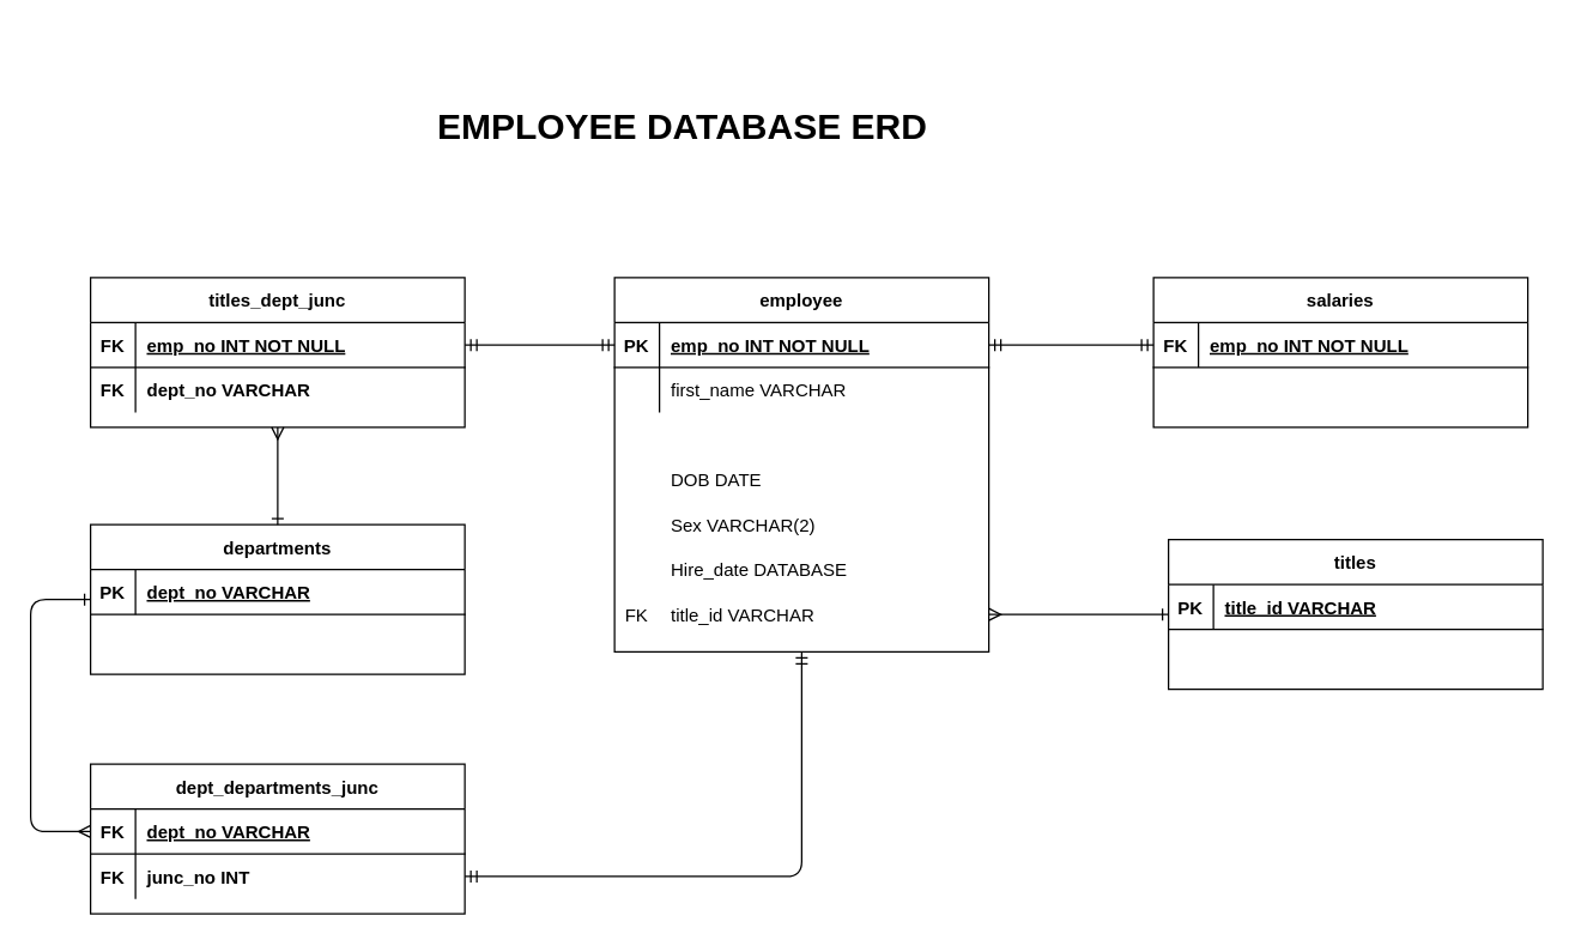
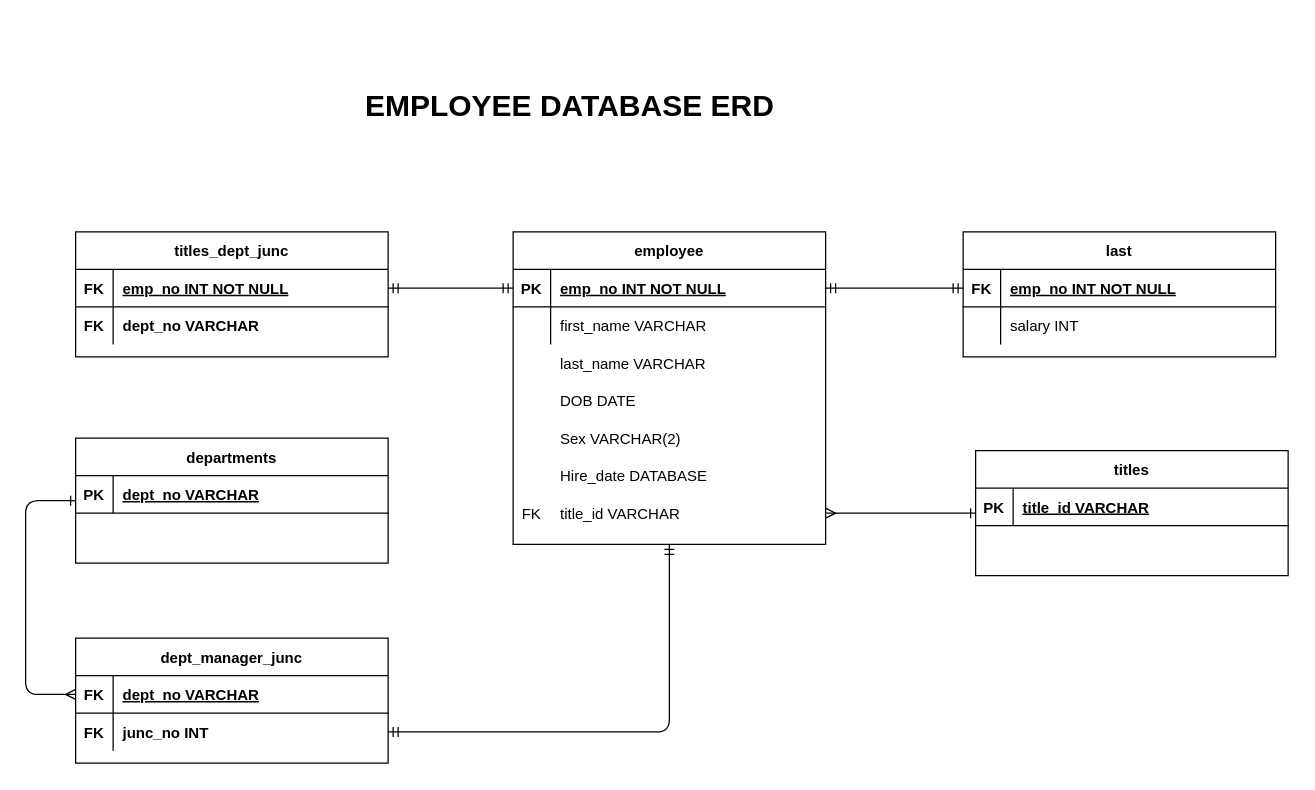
- <mxCell id="8" value="salaries" style="shape=table;startSize=30;container=1;collapsible=1;childLayout=tableLayout;fixedRows=1;rowLines=0;fontStyle=1;align=center;resizeLast=1;" parent="1" vertex="1"><mxGeometry x="770" y="185" width="250" height="100" as="geometry" /></mxCell>
+ <mxCell id="8" value="last" style="shape=table;startSize=30;container=1;collapsible=1;childLayout=tableLayout;fixedRows=1;rowLines=0;fontStyle=1;align=center;resizeLast=1;" parent="1" vertex="1"><mxGeometry x="770" y="185" width="250" height="100" as="geometry" /></mxCell>
+ <mxCell id="14" value="salary INT" style="shape=partialRectangle;overflow=hidden;connectable=0;fillColor=none;top=0;left=0;bottom=0;right=0;align=left;spacingLeft=6;" parent="12" vertex="1"><mxGeometry x="30" width="220" height="30" as="geometry" /></mxCell>
+ <mxCell id="23" value="last_name VARCHAR" style="shape=partialRectangle;overflow=hidden;connectable=0;fillColor=none;top=0;left=0;bottom=0;right=0;align=left;spacingLeft=6;" parent="15" vertex="1"><mxGeometry x="30" y="90" width="220" height="30" as="geometry" /></mxCell>
- <mxCell id="55" value="" style="fontSize=12;html=1;endArrow=ERone;startArrow=ERmany;entryX=0.5;entryY=0;entryDx=0;entryDy=0;exitX=0.5;exitY=1;exitDx=0;exitDy=0;endFill=0;startFill=0;" parent="1" source="31" target="39" edge="1"><mxGeometry width="100" height="100" relative="1" as="geometry"><mxPoint x="145" y="309.41" as="sourcePoint" /><mxPoint x="245" y="309.41" as="targetPoint" /></mxGeometry></mxCell>
- <mxCell id="45" value="dept_departments_junc" style="shape=table;startSize=30;container=1;collapsible=1;childLayout=tableLayout;fixedRows=1;rowLines=0;fontStyle=1;align=center;resizeLast=1;" parent="1" vertex="1"><mxGeometry x="60" y="510" width="250" height="100" as="geometry" /></mxCell>
+ <mxCell id="45" value="dept_manager_junc" style="shape=table;startSize=30;container=1;collapsible=1;childLayout=tableLayout;fixedRows=1;rowLines=0;fontStyle=1;align=center;resizeLast=1;" parent="1" vertex="1"><mxGeometry x="60" y="510" width="250" height="100" as="geometry" /></mxCell>
